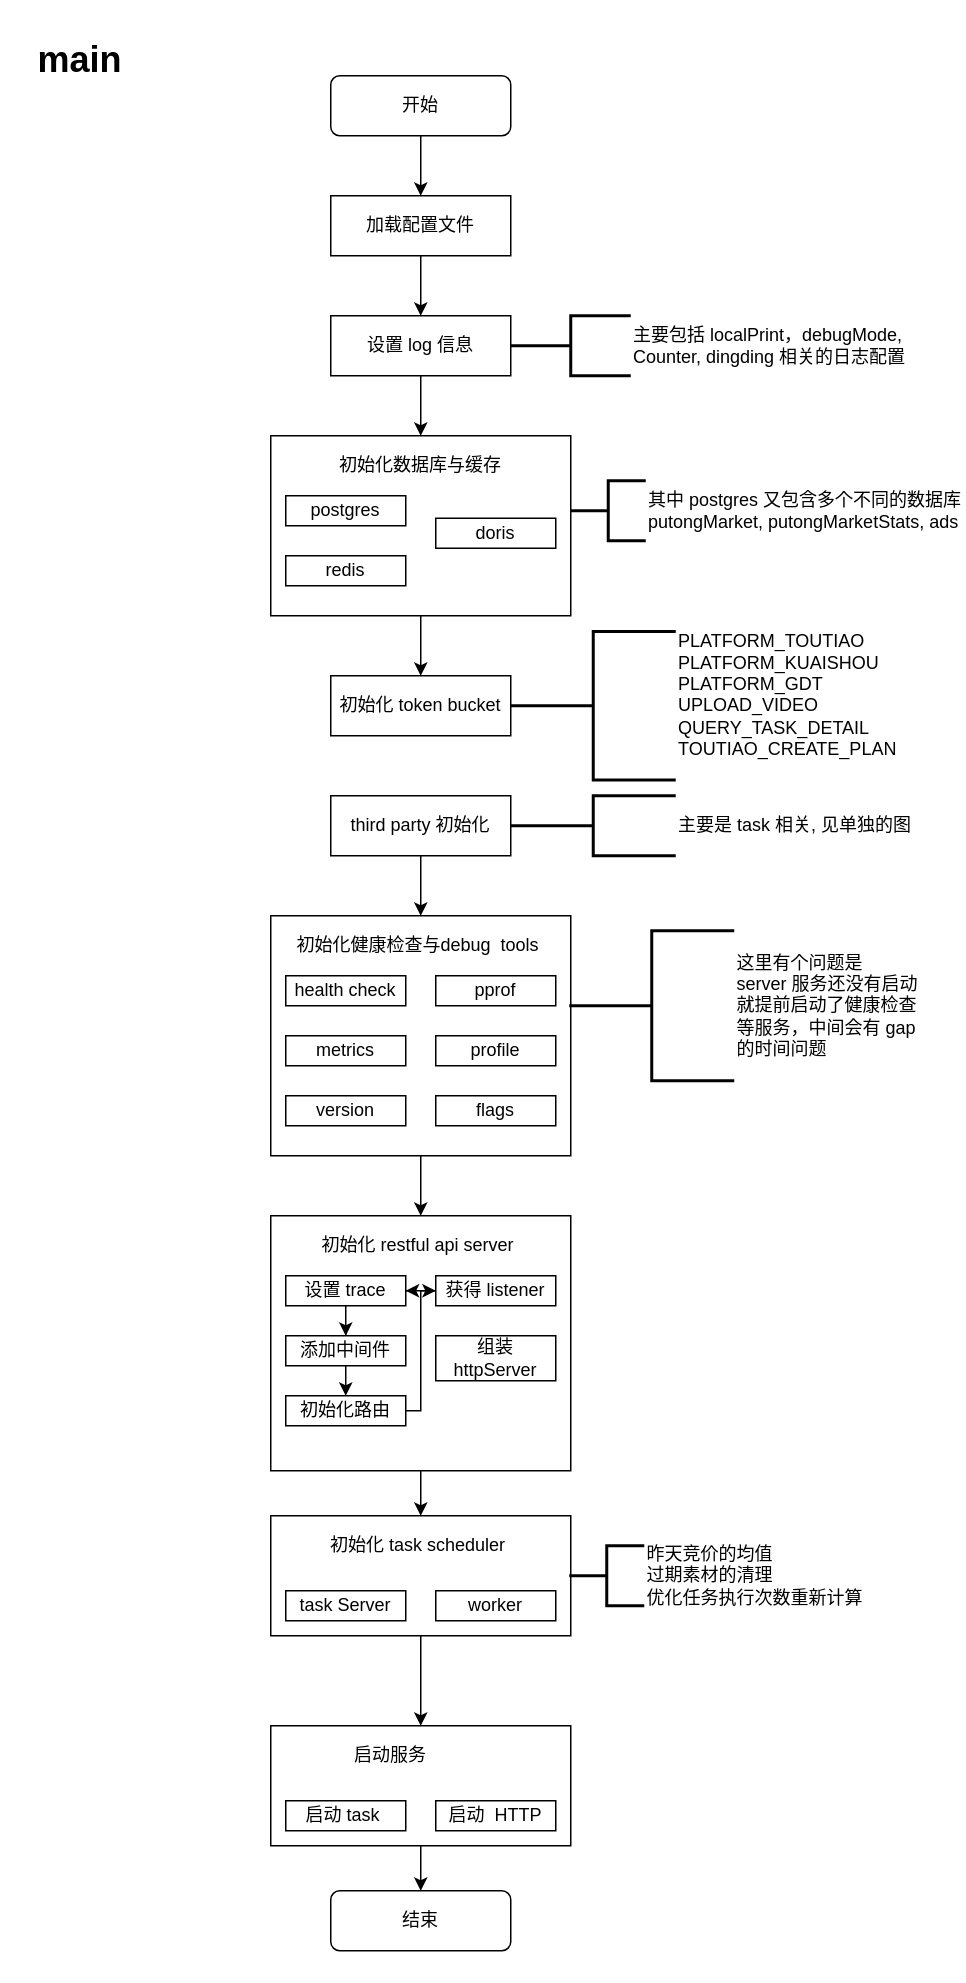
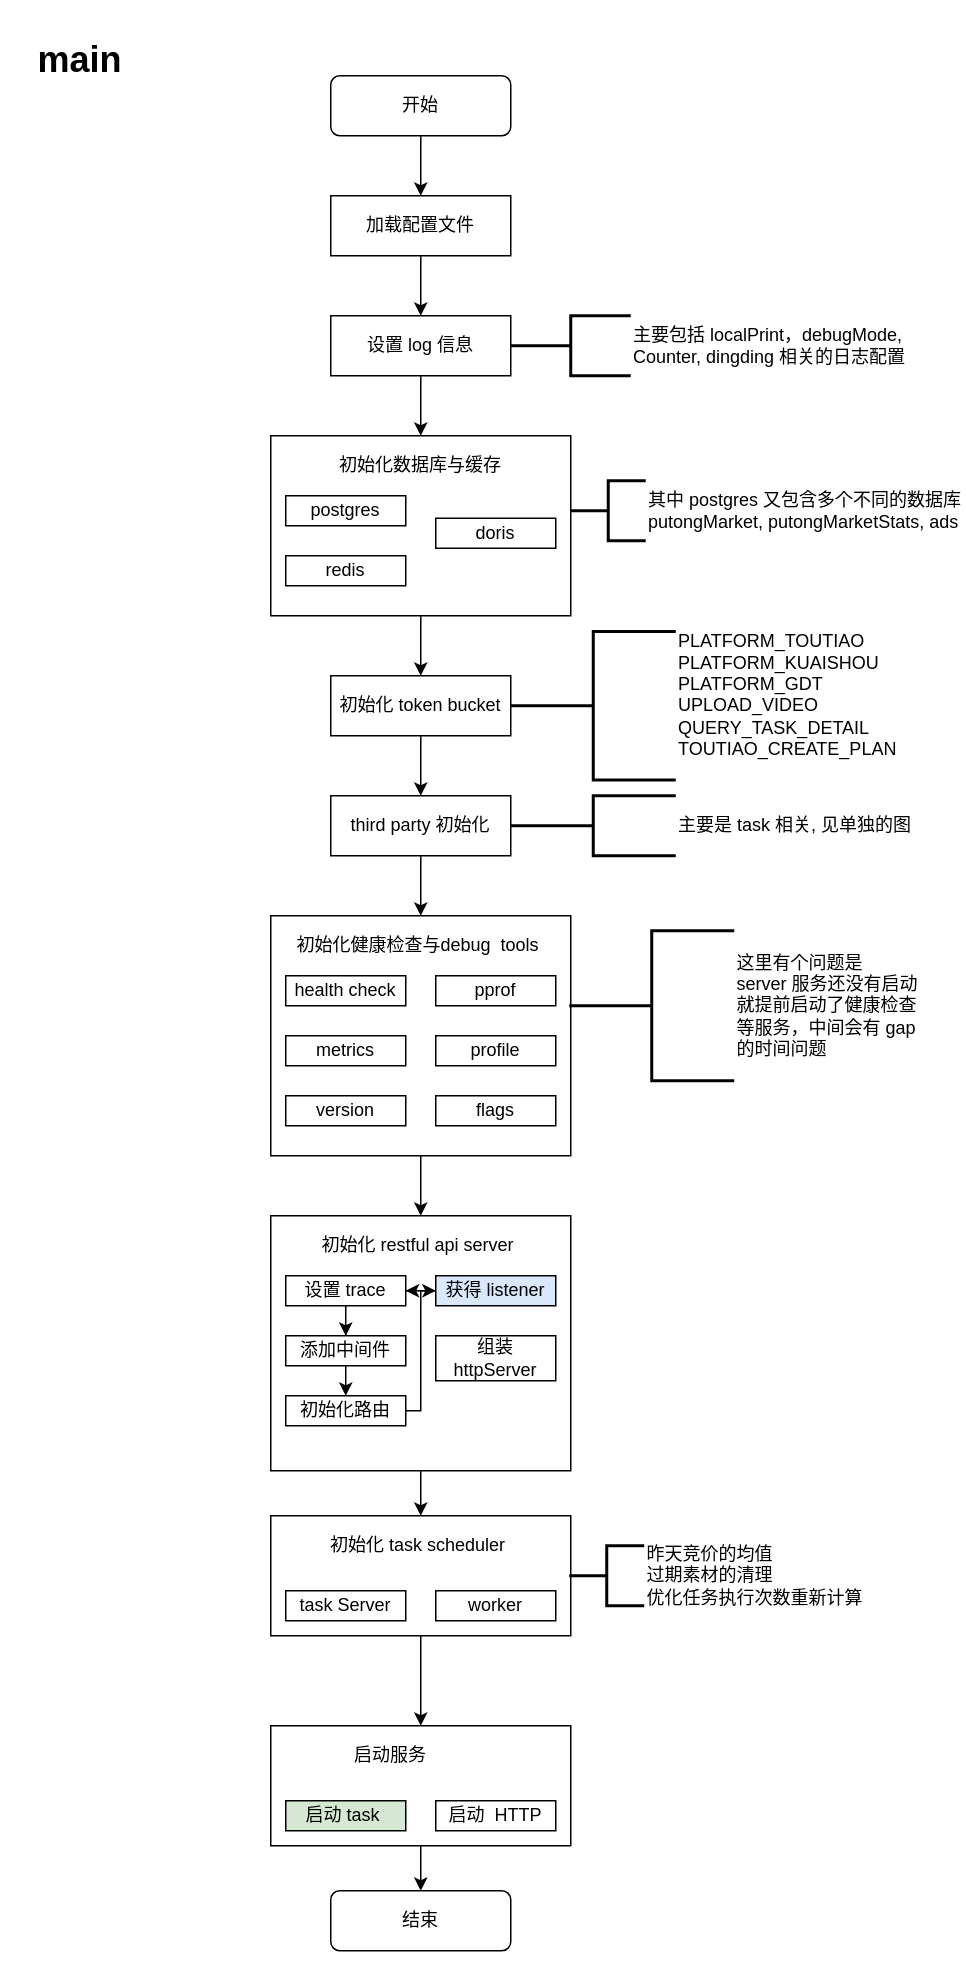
+ <mxCell id="14" value="" style="edgeStyle=orthogonalEdgeStyle;rounded=0;orthogonalLoop=1;jettySize=auto;html=1;" edge="1" parent="1" source="15" target="19"><mxGeometry relative="1" as="geometry" /></mxCell>
- <mxCell id="44" value="获得 listener" style="rounded=0;whiteSpace=wrap;html=1;" vertex="1" parent="1"><mxGeometry x="290" y="850" width="80" height="20" as="geometry" /></mxCell>
+ <mxCell id="44" value="获得 listener" style="rounded=0;whiteSpace=wrap;html=1;fillColor=#dae8fc;" vertex="1" parent="1"><mxGeometry x="290" y="850" width="80" height="20" as="geometry" /></mxCell>
- <mxCell id="52" value="启动 task&amp;nbsp;" style="rounded=0;whiteSpace=wrap;html=1;" vertex="1" parent="1"><mxGeometry x="190" y="1200" width="80" height="20" as="geometry" /></mxCell>
+ <mxCell id="52" value="启动 task&amp;nbsp;" style="rounded=0;whiteSpace=wrap;html=1;fillColor=#d5e8d4;" vertex="1" parent="1"><mxGeometry x="190" y="1200" width="80" height="20" as="geometry" /></mxCell>
